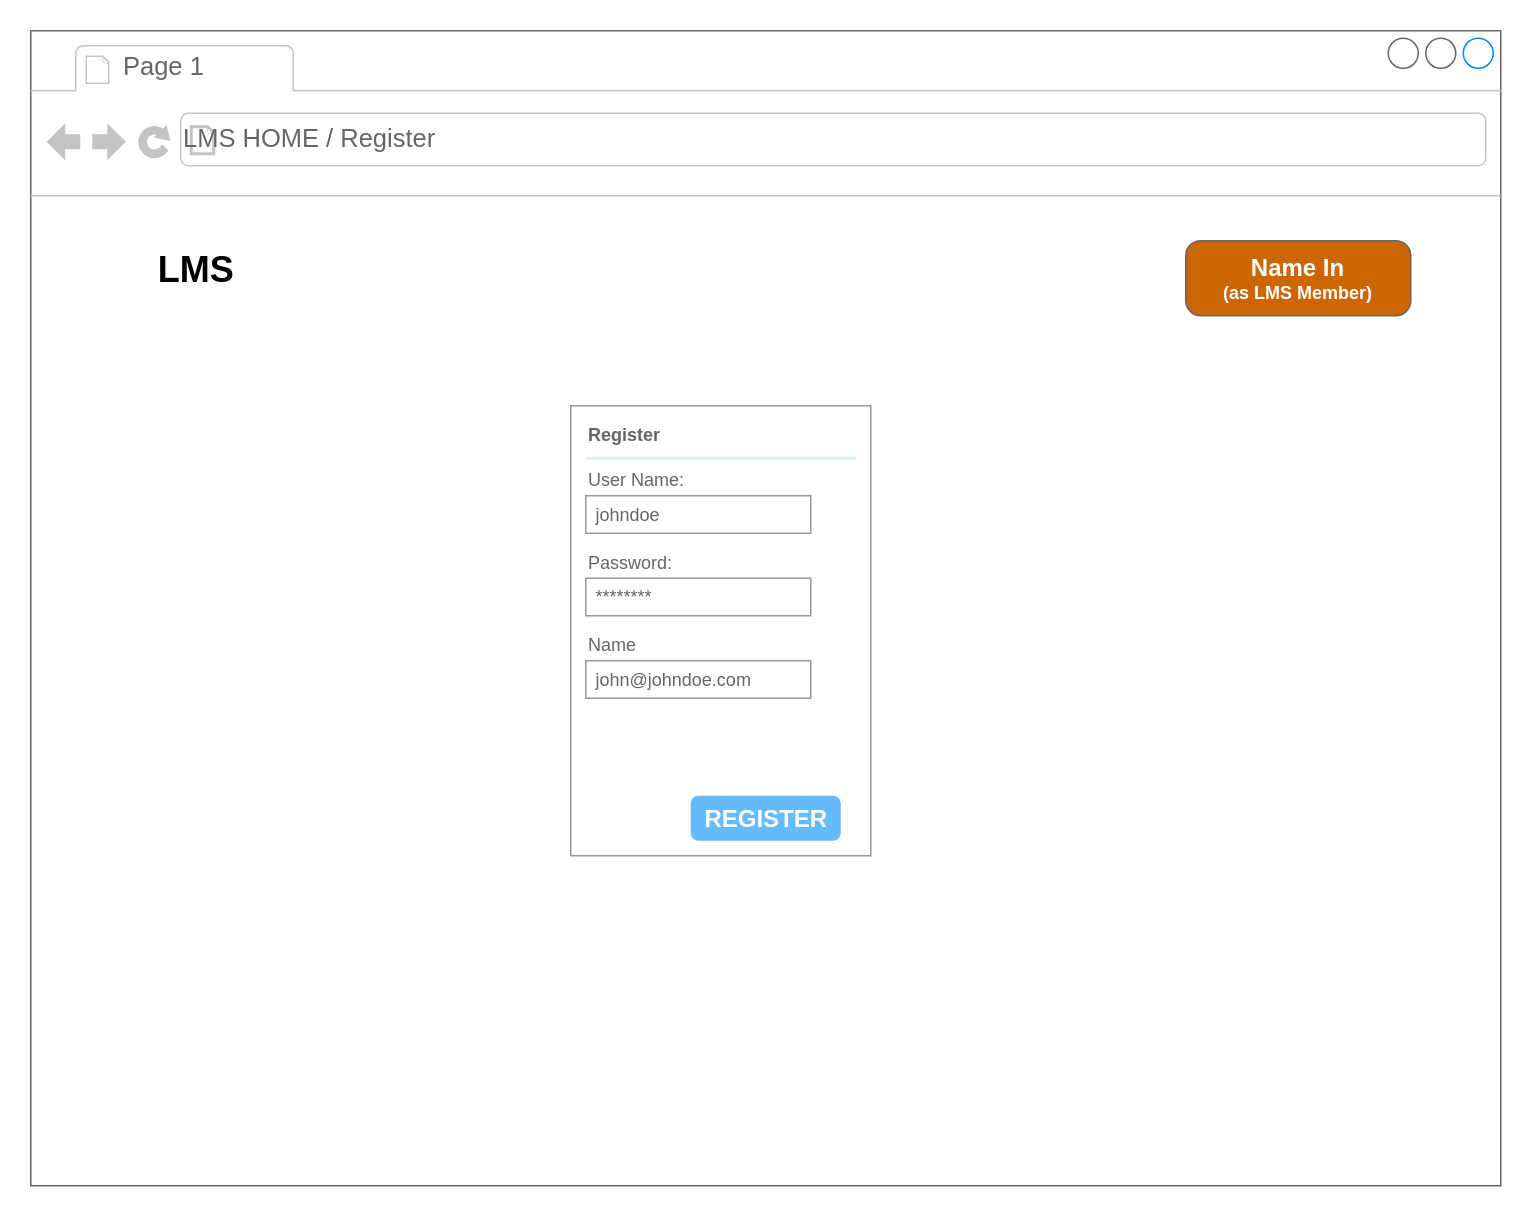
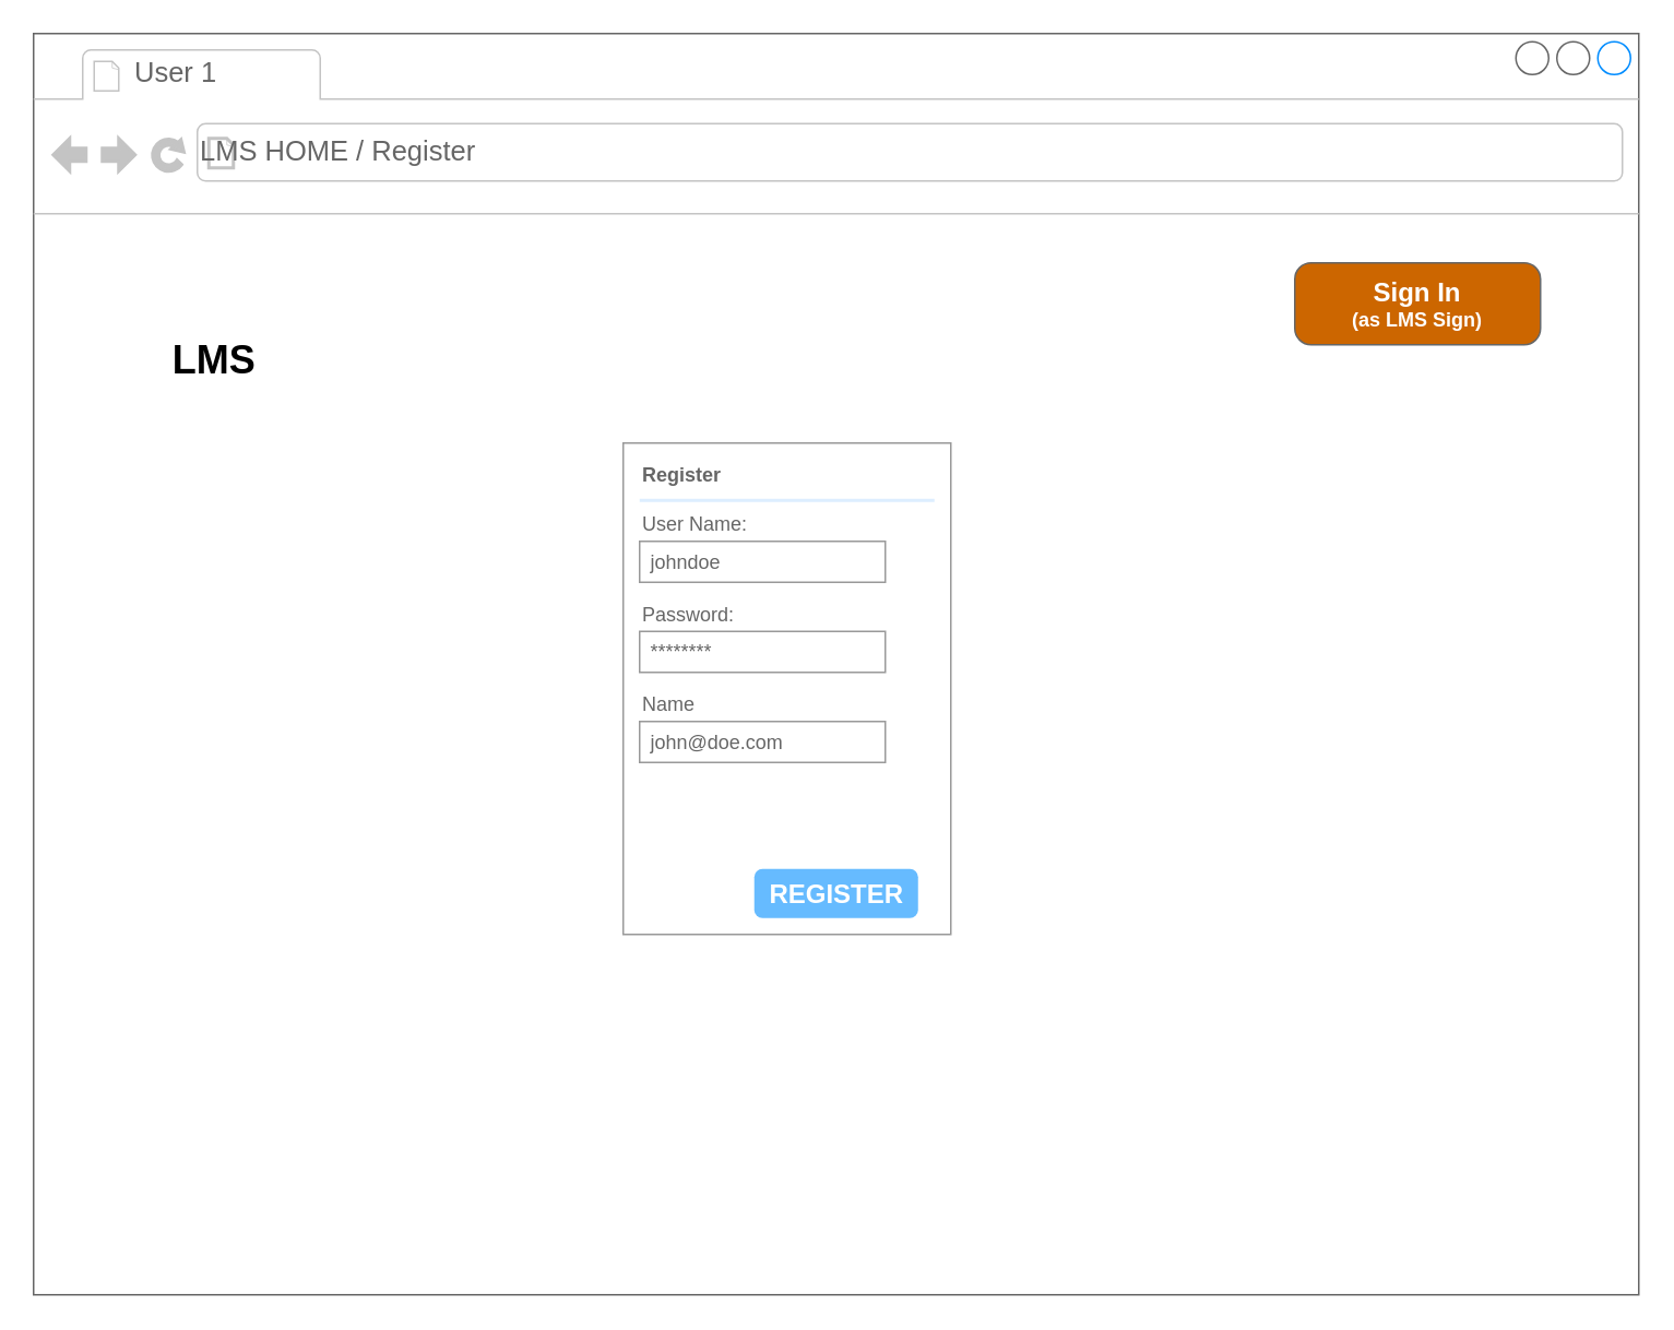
- <mxCell id="3" value="Page 1" style="strokeWidth=1;shadow=0;dashed=0;align=center;html=1;shape=mxgraph.mockup.containers.anchor;fontSize=17;fontColor=#666666;align=left;whiteSpace=wrap;" parent="2" vertex="1"><mxGeometry x="60" y="12" width="110" height="26" as="geometry" /></mxCell>
+ <mxCell id="3" value="User 1" style="strokeWidth=1;shadow=0;dashed=0;align=center;html=1;shape=mxgraph.mockup.containers.anchor;fontSize=17;fontColor=#666666;align=left;whiteSpace=wrap;" parent="2" vertex="1"><mxGeometry x="60" y="12" width="110" height="26" as="geometry" /></mxCell>
- <mxCell id="18" value="Name In" style="strokeWidth=1;shadow=0;dashed=0;align=center;html=1;shape=mxgraph.mockup.anchor;fontSize=16;fontColor=#ffffff;fontStyle=1;whiteSpace=wrap;" parent="17" vertex="1"><mxGeometry y="8" width="150" height="20" as="geometry" /></mxCell>
+ <mxCell id="18" value="Sign In" style="strokeWidth=1;shadow=0;dashed=0;align=center;html=1;shape=mxgraph.mockup.anchor;fontSize=16;fontColor=#ffffff;fontStyle=1;whiteSpace=wrap;" parent="17" vertex="1"><mxGeometry y="8" width="150" height="20" as="geometry" /></mxCell>
- <mxCell id="5" value="LMS" style="text;strokeColor=none;fillColor=none;html=1;fontSize=24;fontStyle=1;verticalAlign=middle;align=center;" parent="2" vertex="1"><mxGeometry x="60" y="140" width="100" height="40" as="geometry" /></mxCell>
+ <mxCell id="5" value="LMS" style="text;strokeColor=none;fillColor=none;html=1;fontSize=24;fontStyle=1;verticalAlign=middle;align=center;" parent="2" vertex="1"><mxGeometry x="60" y="180" width="100" height="40" as="geometry" /></mxCell>
- <mxCell id="19" value="(as LMS Member)" style="strokeWidth=1;shadow=0;dashed=0;align=center;html=1;shape=mxgraph.mockup.anchor;fontSize=12;fontColor=#ffffff;fontStyle=1;whiteSpace=wrap;" parent="17" vertex="1"><mxGeometry y="30" width="150" height="10" as="geometry" /></mxCell>
+ <mxCell id="19" value="(as LMS Sign)" style="strokeWidth=1;shadow=0;dashed=0;align=center;html=1;shape=mxgraph.mockup.anchor;fontSize=12;fontColor=#ffffff;fontStyle=1;whiteSpace=wrap;" parent="17" vertex="1"><mxGeometry y="30" width="150" height="10" as="geometry" /></mxCell>
- <mxCell id="16" value="john@johndoe.com" style="strokeWidth=1;shadow=0;dashed=0;align=center;html=1;shape=mxgraph.mockup.forms.rrect;rSize=0;strokeColor=#999999;fontColor=#666666;align=left;spacingLeft=5;resizeWidth=1;" vertex="1" parent="6"><mxGeometry x="10" y="170" width="150" height="25" as="geometry" /></mxCell>
+ <mxCell id="16" value="john@doe.com" style="strokeWidth=1;shadow=0;dashed=0;align=center;html=1;shape=mxgraph.mockup.forms.rrect;rSize=0;strokeColor=#999999;fontColor=#666666;align=left;spacingLeft=5;resizeWidth=1;" vertex="1" parent="6"><mxGeometry x="10" y="170" width="150" height="25" as="geometry" /></mxCell>
